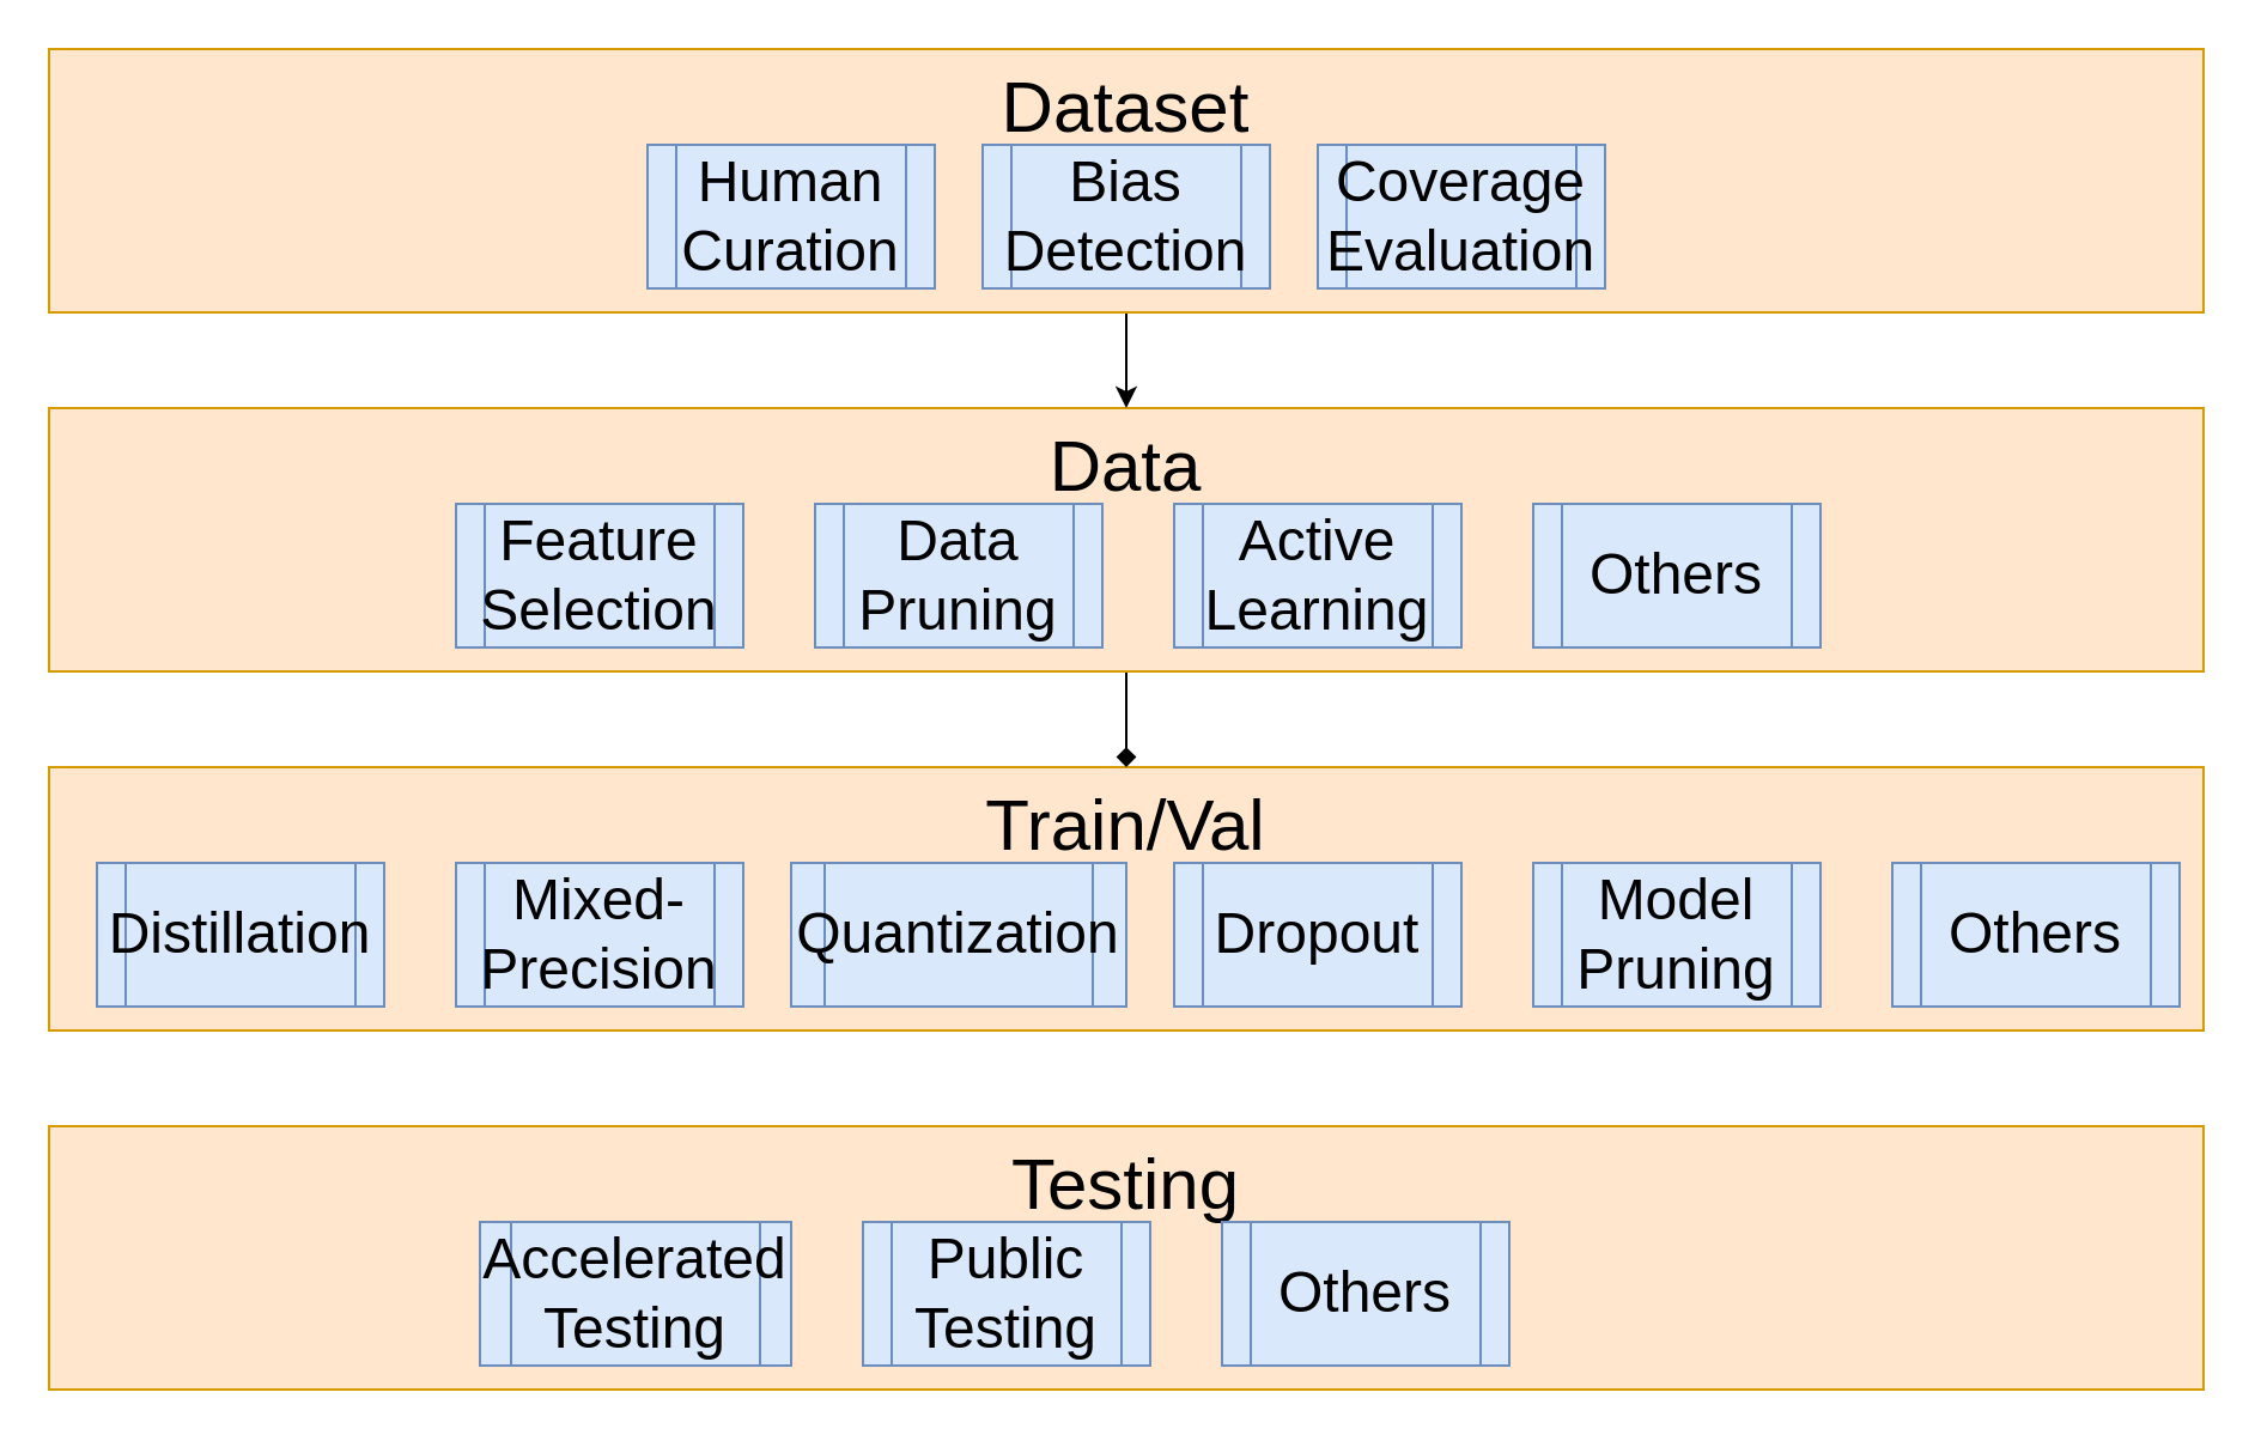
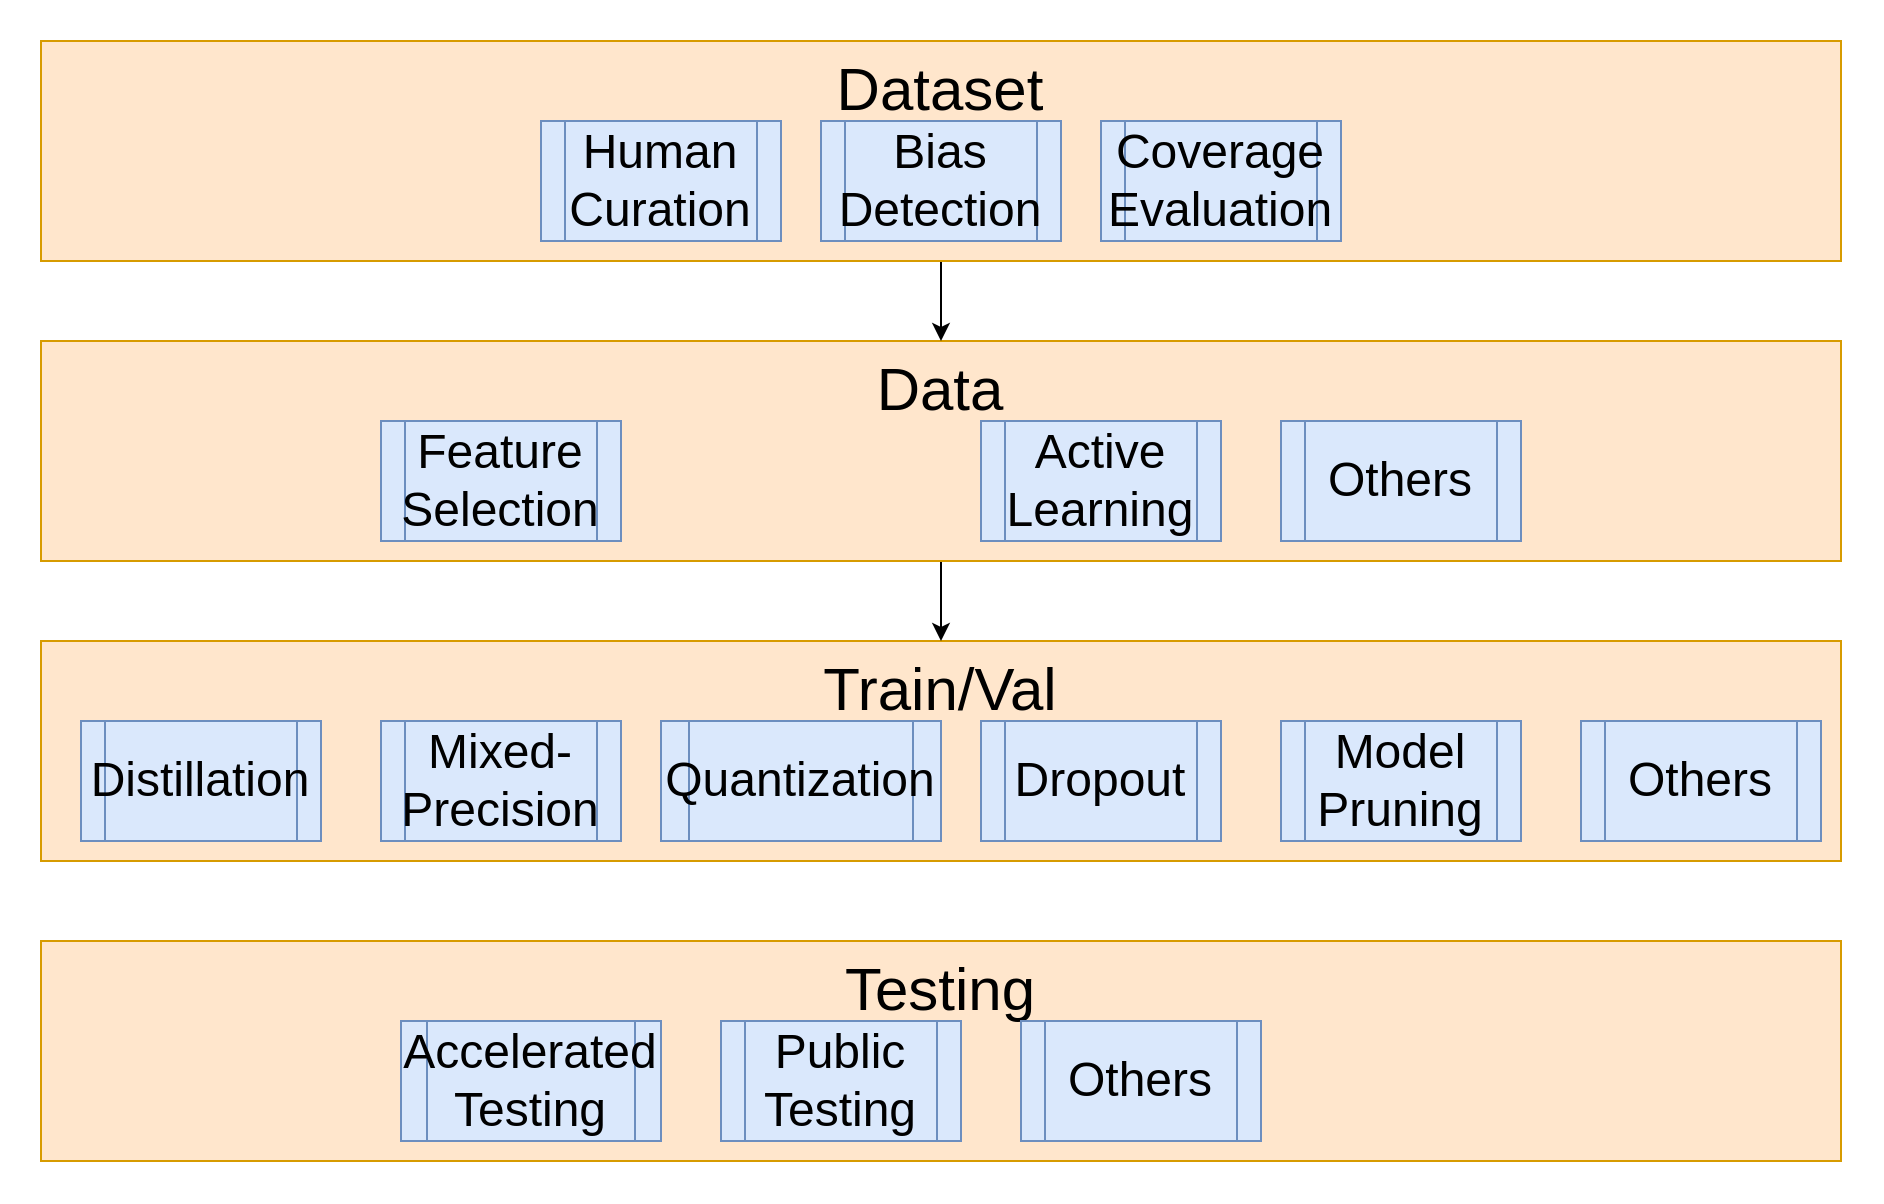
- <mxCell id="8" value="Data Pruning" style="shape=process;whiteSpace=wrap;html=1;backgroundOutline=1;fontSize=24;fillColor=#dae8fc;strokeColor=#6c8ebf;" parent="1" vertex="1"><mxGeometry x="340" y="210" width="120" height="60" as="geometry" /></mxCell>
- <mxCell id="4" style="edgeStyle=orthogonalEdgeStyle;rounded=0;orthogonalLoop=1;jettySize=auto;html=1;exitX=0.5;exitY=1;exitDx=0;exitDy=0;entryX=0.5;entryY=0;entryDx=0;entryDy=0;endArrow=diamond;" parent="1" source="5" target="3" edge="1"><mxGeometry relative="1" as="geometry" /></mxCell>
+ <mxCell id="4" style="edgeStyle=orthogonalEdgeStyle;rounded=0;orthogonalLoop=1;jettySize=auto;html=1;exitX=0.5;exitY=1;exitDx=0;exitDy=0;entryX=0.5;entryY=0;entryDx=0;entryDy=0;" parent="1" source="5" target="3" edge="1"><mxGeometry relative="1" as="geometry" /></mxCell>
